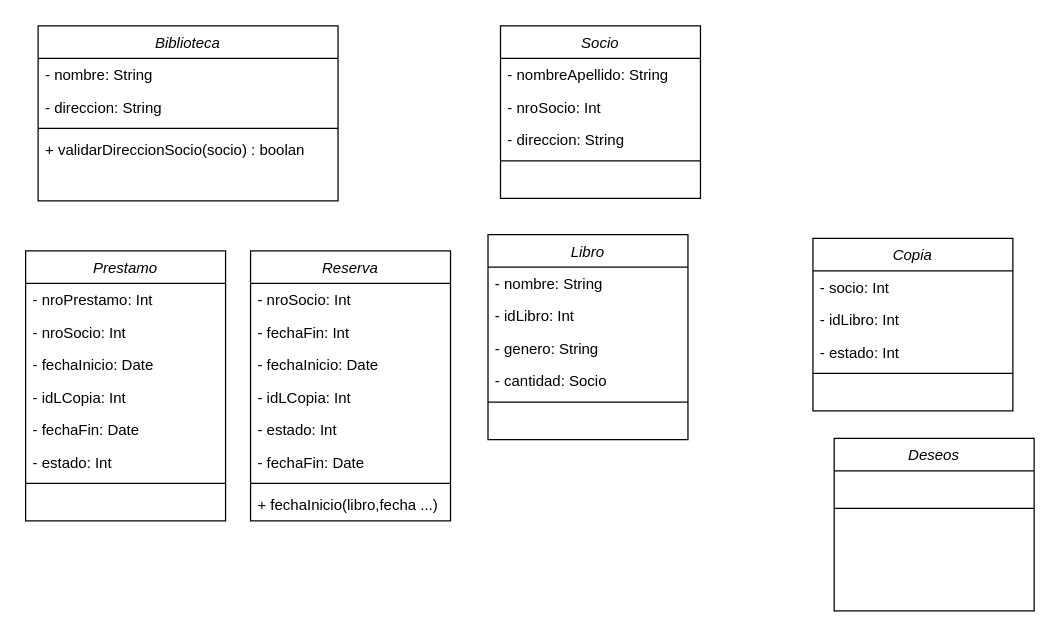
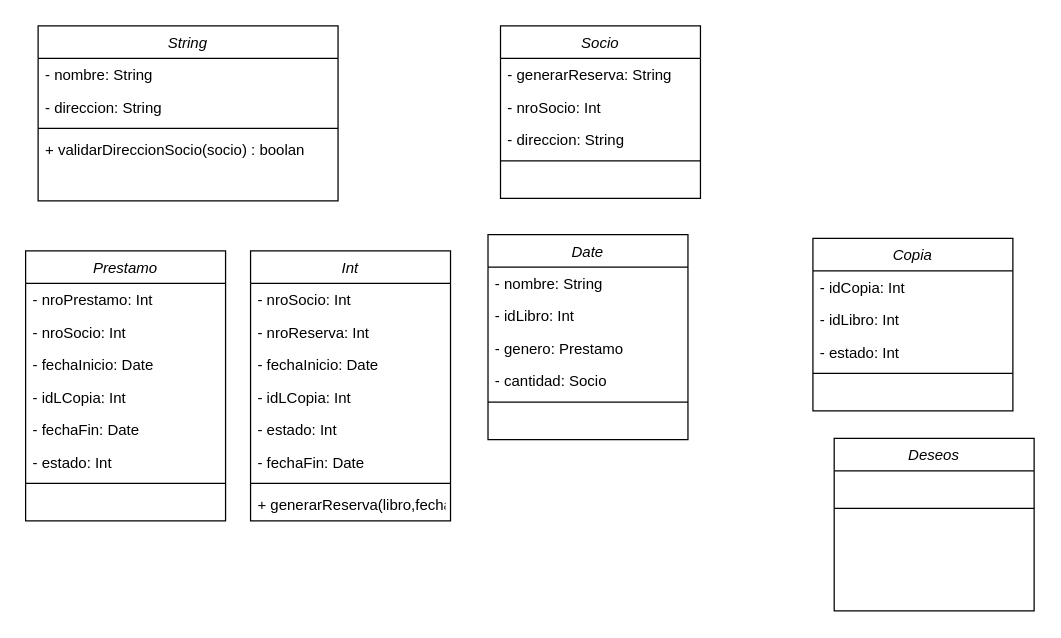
- <mxCell id="15" value="Biblioteca" style="swimlane;fontStyle=2;align=center;verticalAlign=top;childLayout=stackLayout;horizontal=1;startSize=26;horizontalStack=0;resizeParent=1;resizeLast=0;collapsible=1;marginBottom=0;rounded=0;shadow=0;strokeWidth=1;" parent="1" vertex="1"><mxGeometry x="30" y="20" width="240" height="140" as="geometry"><mxRectangle x="230" y="140" width="160" height="26" as="alternateBounds" /></mxGeometry></mxCell>
+ <mxCell id="15" value="String" style="swimlane;fontStyle=2;align=center;verticalAlign=top;childLayout=stackLayout;horizontal=1;startSize=26;horizontalStack=0;resizeParent=1;resizeLast=0;collapsible=1;marginBottom=0;rounded=0;shadow=0;strokeWidth=1;" parent="1" vertex="1"><mxGeometry x="30" y="20" width="240" height="140" as="geometry"><mxRectangle x="230" y="140" width="160" height="26" as="alternateBounds" /></mxGeometry></mxCell>
- <mxCell id="10" value="- nombreApellido: String" style="text;align=left;verticalAlign=top;spacingLeft=4;spacingRight=4;overflow=hidden;rotatable=0;points=[[0,0.5],[1,0.5]];portConstraint=eastwest;" parent="9" vertex="1"><mxGeometry y="26" width="160" height="26" as="geometry" /></mxCell>
+ <mxCell id="10" value="- generarReserva: String" style="text;align=left;verticalAlign=top;spacingLeft=4;spacingRight=4;overflow=hidden;rotatable=0;points=[[0,0.5],[1,0.5]];portConstraint=eastwest;" parent="9" vertex="1"><mxGeometry y="26" width="160" height="26" as="geometry" /></mxCell>
- <mxCell id="2" value="Libro" style="swimlane;fontStyle=2;align=center;verticalAlign=top;childLayout=stackLayout;horizontal=1;startSize=26;horizontalStack=0;resizeParent=1;resizeLast=0;collapsible=1;marginBottom=0;rounded=0;shadow=0;strokeWidth=1;" parent="1" vertex="1"><mxGeometry x="390" y="187" width="160" height="164" as="geometry"><mxRectangle x="230" y="140" width="160" height="26" as="alternateBounds" /></mxGeometry></mxCell>
+ <mxCell id="2" value="Date" style="swimlane;fontStyle=2;align=center;verticalAlign=top;childLayout=stackLayout;horizontal=1;startSize=26;horizontalStack=0;resizeParent=1;resizeLast=0;collapsible=1;marginBottom=0;rounded=0;shadow=0;strokeWidth=1;" parent="1" vertex="1"><mxGeometry x="390" y="187" width="160" height="164" as="geometry"><mxRectangle x="230" y="140" width="160" height="26" as="alternateBounds" /></mxGeometry></mxCell>
- <mxCell id="35" value="Reserva" style="swimlane;fontStyle=2;align=center;verticalAlign=top;childLayout=stackLayout;horizontal=1;startSize=26;horizontalStack=0;resizeParent=1;resizeLast=0;collapsible=1;marginBottom=0;rounded=0;shadow=0;strokeWidth=1;" vertex="1" parent="1"><mxGeometry x="200" y="200" width="160" height="216" as="geometry"><mxRectangle x="230" y="140" width="160" height="26" as="alternateBounds" /></mxGeometry></mxCell>
+ <mxCell id="35" value="Int" style="swimlane;fontStyle=2;align=center;verticalAlign=top;childLayout=stackLayout;horizontal=1;startSize=26;horizontalStack=0;resizeParent=1;resizeLast=0;collapsible=1;marginBottom=0;rounded=0;shadow=0;strokeWidth=1;" vertex="1" parent="1"><mxGeometry x="200" y="200" width="160" height="216" as="geometry"><mxRectangle x="230" y="140" width="160" height="26" as="alternateBounds" /></mxGeometry></mxCell>
- <mxCell id="21" value="- socio: Int" style="text;align=left;verticalAlign=top;spacingLeft=4;spacingRight=4;overflow=hidden;rotatable=0;points=[[0,0.5],[1,0.5]];portConstraint=eastwest;" parent="20" vertex="1"><mxGeometry y="26" width="160" height="26" as="geometry" /></mxCell>
+ <mxCell id="21" value="- idCopia: Int" style="text;align=left;verticalAlign=top;spacingLeft=4;spacingRight=4;overflow=hidden;rotatable=0;points=[[0,0.5],[1,0.5]];portConstraint=eastwest;" parent="20" vertex="1"><mxGeometry y="26" width="160" height="26" as="geometry" /></mxCell>
- <mxCell id="37" value="- fechaFin: Int" style="text;align=left;verticalAlign=top;spacingLeft=4;spacingRight=4;overflow=hidden;rotatable=0;points=[[0,0.5],[1,0.5]];portConstraint=eastwest;" vertex="1" parent="35"><mxGeometry y="52" width="160" height="26" as="geometry" /></mxCell>
+ <mxCell id="37" value="- nroReserva: Int" style="text;align=left;verticalAlign=top;spacingLeft=4;spacingRight=4;overflow=hidden;rotatable=0;points=[[0,0.5],[1,0.5]];portConstraint=eastwest;" vertex="1" parent="35"><mxGeometry y="52" width="160" height="26" as="geometry" /></mxCell>
- <mxCell id="5" value="- genero: String" style="text;align=left;verticalAlign=top;spacingLeft=4;spacingRight=4;overflow=hidden;rotatable=0;points=[[0,0.5],[1,0.5]];portConstraint=eastwest;" parent="2" vertex="1"><mxGeometry y="78" width="160" height="26" as="geometry" /></mxCell>
+ <mxCell id="5" value="- genero: Prestamo" style="text;align=left;verticalAlign=top;spacingLeft=4;spacingRight=4;overflow=hidden;rotatable=0;points=[[0,0.5],[1,0.5]];portConstraint=eastwest;" parent="2" vertex="1"><mxGeometry y="78" width="160" height="26" as="geometry" /></mxCell>
- <mxCell id="43" value="+ fechaInicio(libro,fecha ...)" style="text;align=left;verticalAlign=top;spacingLeft=4;spacingRight=4;overflow=hidden;rotatable=0;points=[[0,0.5],[1,0.5]];portConstraint=eastwest;" vertex="1" parent="35"><mxGeometry y="190" width="160" height="26" as="geometry" /></mxCell>
+ <mxCell id="43" value="+ generarReserva(libro,fecha ...)" style="text;align=left;verticalAlign=top;spacingLeft=4;spacingRight=4;overflow=hidden;rotatable=0;points=[[0,0.5],[1,0.5]];portConstraint=eastwest;" vertex="1" parent="35"><mxGeometry y="190" width="160" height="26" as="geometry" /></mxCell>
